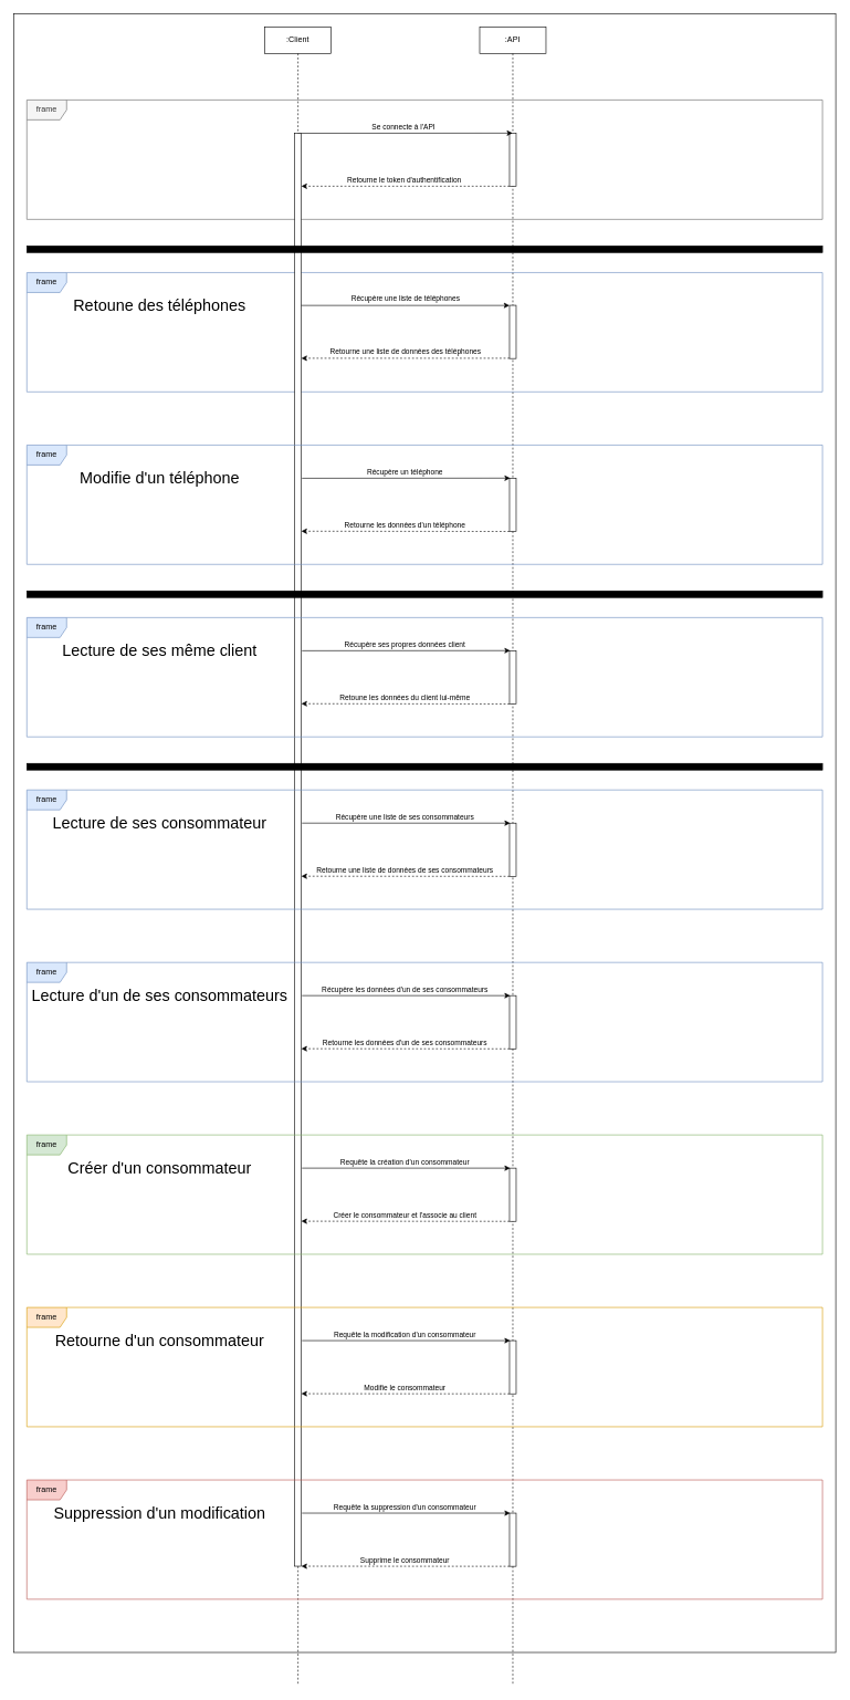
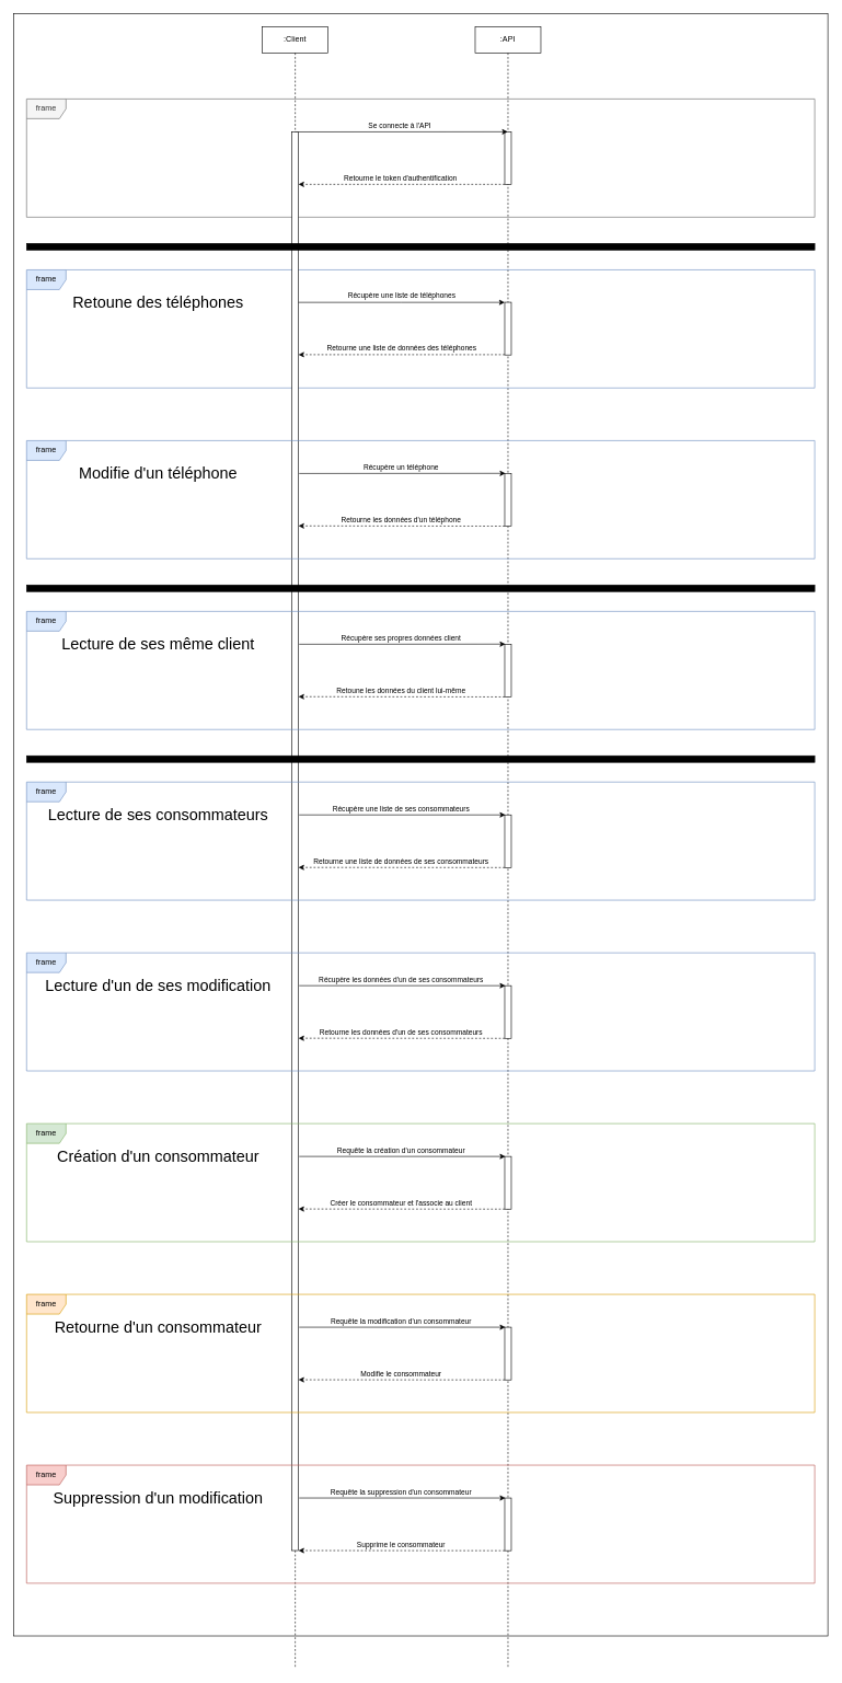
- <mxCell id="34" value="Lecture de ses consommateur" style="text;html=1;align=center;verticalAlign=middle;resizable=0;points=[];autosize=1;strokeColor=none;fillColor=none;fontSize=24;" parent="1" vertex="1"><mxGeometry x="60" y="1219.8" width="360" height="40" as="geometry" /></mxCell>
+ <mxCell id="34" value="Lecture de ses consommateurs" style="text;html=1;align=center;verticalAlign=middle;resizable=0;points=[];autosize=1;strokeColor=none;fillColor=none;fontSize=24;" parent="1" vertex="1"><mxGeometry x="60" y="1219.8" width="360" height="40" as="geometry" /></mxCell>
- <mxCell id="41" value="Lecture d'un de ses consommateurs" style="text;html=1;align=center;verticalAlign=middle;resizable=0;points=[];autosize=1;strokeColor=none;fillColor=none;fontSize=24;" parent="1" vertex="1"><mxGeometry x="35" y="1480" width="410" height="40" as="geometry" /></mxCell>
+ <mxCell id="41" value="Lecture d'un de ses modification" style="text;html=1;align=center;verticalAlign=middle;resizable=0;points=[];autosize=1;strokeColor=none;fillColor=none;fontSize=24;" parent="1" vertex="1"><mxGeometry x="35" y="1480" width="410" height="40" as="geometry" /></mxCell>
- <mxCell id="48" value="Créer d'un consommateur" style="text;html=1;align=center;verticalAlign=middle;resizable=0;points=[];autosize=1;strokeColor=none;fillColor=none;fontSize=24;" parent="1" vertex="1"><mxGeometry x="75" y="1740" width="330" height="40" as="geometry" /></mxCell>
+ <mxCell id="48" value="Création d'un consommateur" style="text;html=1;align=center;verticalAlign=middle;resizable=0;points=[];autosize=1;strokeColor=none;fillColor=none;fontSize=24;" parent="1" vertex="1"><mxGeometry x="75" y="1740" width="330" height="40" as="geometry" /></mxCell>
